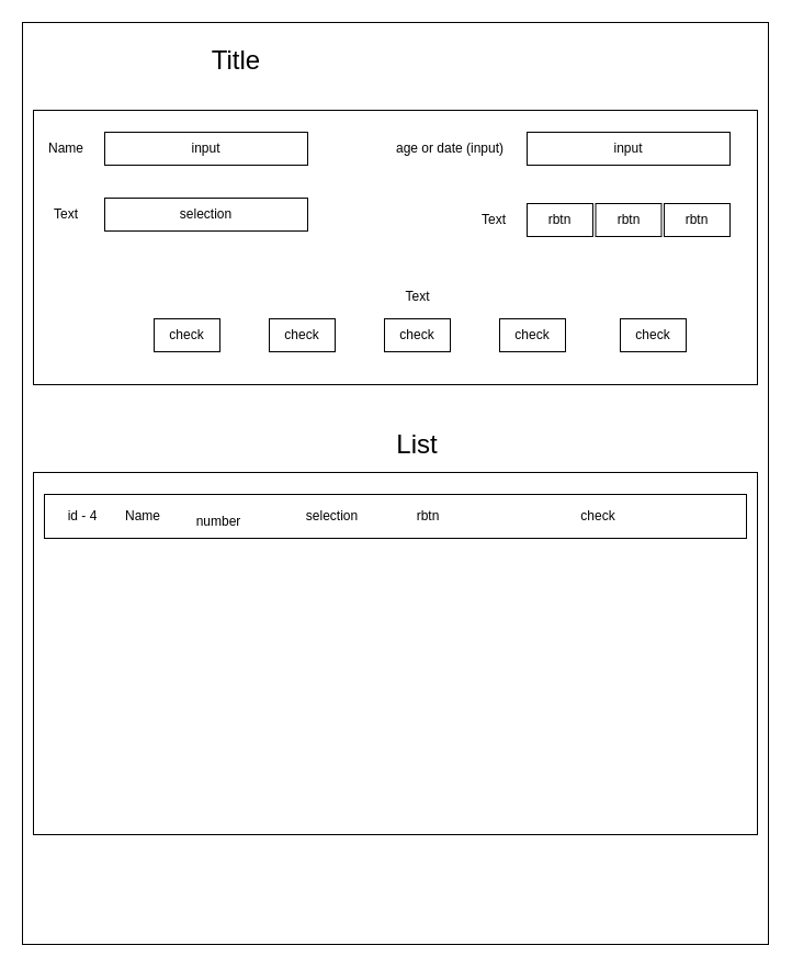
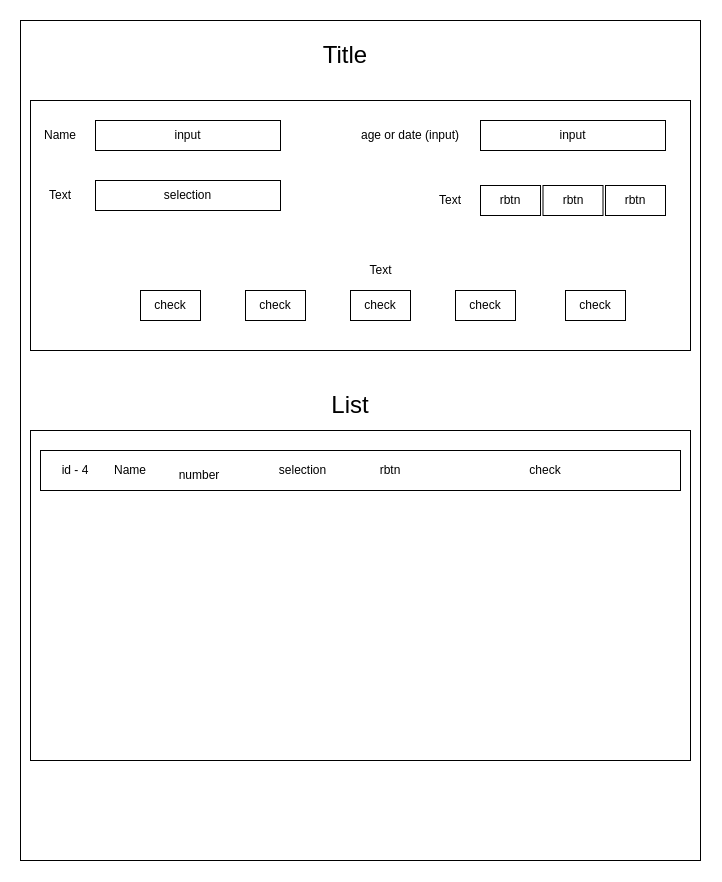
- <mxCell id="3" value="&lt;font style=&quot;font-size: 24px&quot;&gt;Title&lt;/font&gt;" style="text;html=1;strokeColor=none;fillColor=none;align=center;verticalAlign=middle;whiteSpace=wrap;rounded=0;" vertex="1" parent="1"><mxGeometry x="140" y="30" width="150" height="50" as="geometry" /></mxCell>
+ <mxCell id="3" value="&lt;font style=&quot;font-size: 24px&quot;&gt;Title&lt;/font&gt;" style="text;html=1;strokeColor=none;fillColor=none;align=center;verticalAlign=middle;whiteSpace=wrap;rounded=0;" vertex="1" parent="1"><mxGeometry x="270" y="30" width="150" height="50" as="geometry" /></mxCell>
- <mxCell id="22" value="&lt;font style=&quot;font-size: 24px&quot;&gt;List&lt;/font&gt;" style="text;html=1;strokeColor=none;fillColor=none;align=center;verticalAlign=middle;whiteSpace=wrap;rounded=0;" vertex="1" parent="1"><mxGeometry x="320" y="390" width="120" height="30" as="geometry" /></mxCell>
+ <mxCell id="22" value="&lt;font style=&quot;font-size: 24px&quot;&gt;List&lt;/font&gt;" style="text;html=1;strokeColor=none;fillColor=none;align=center;verticalAlign=middle;whiteSpace=wrap;rounded=0;" vertex="1" parent="1"><mxGeometry x="290" y="390" width="120" height="30" as="geometry" /></mxCell>
